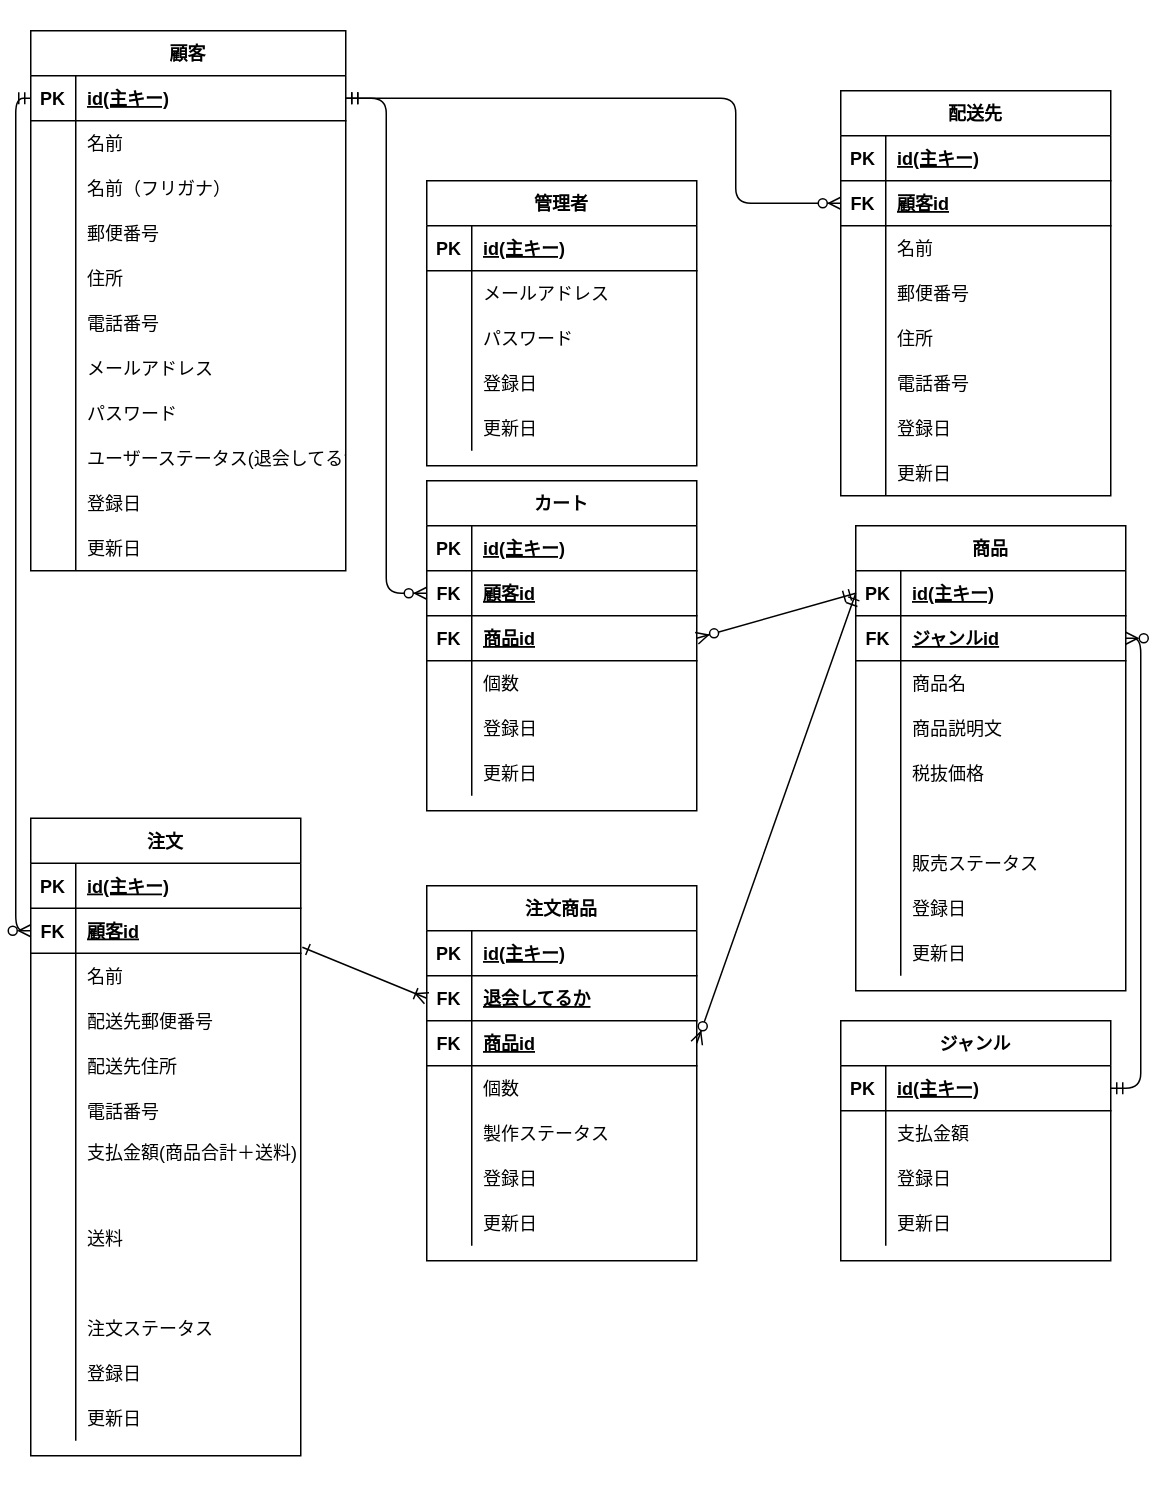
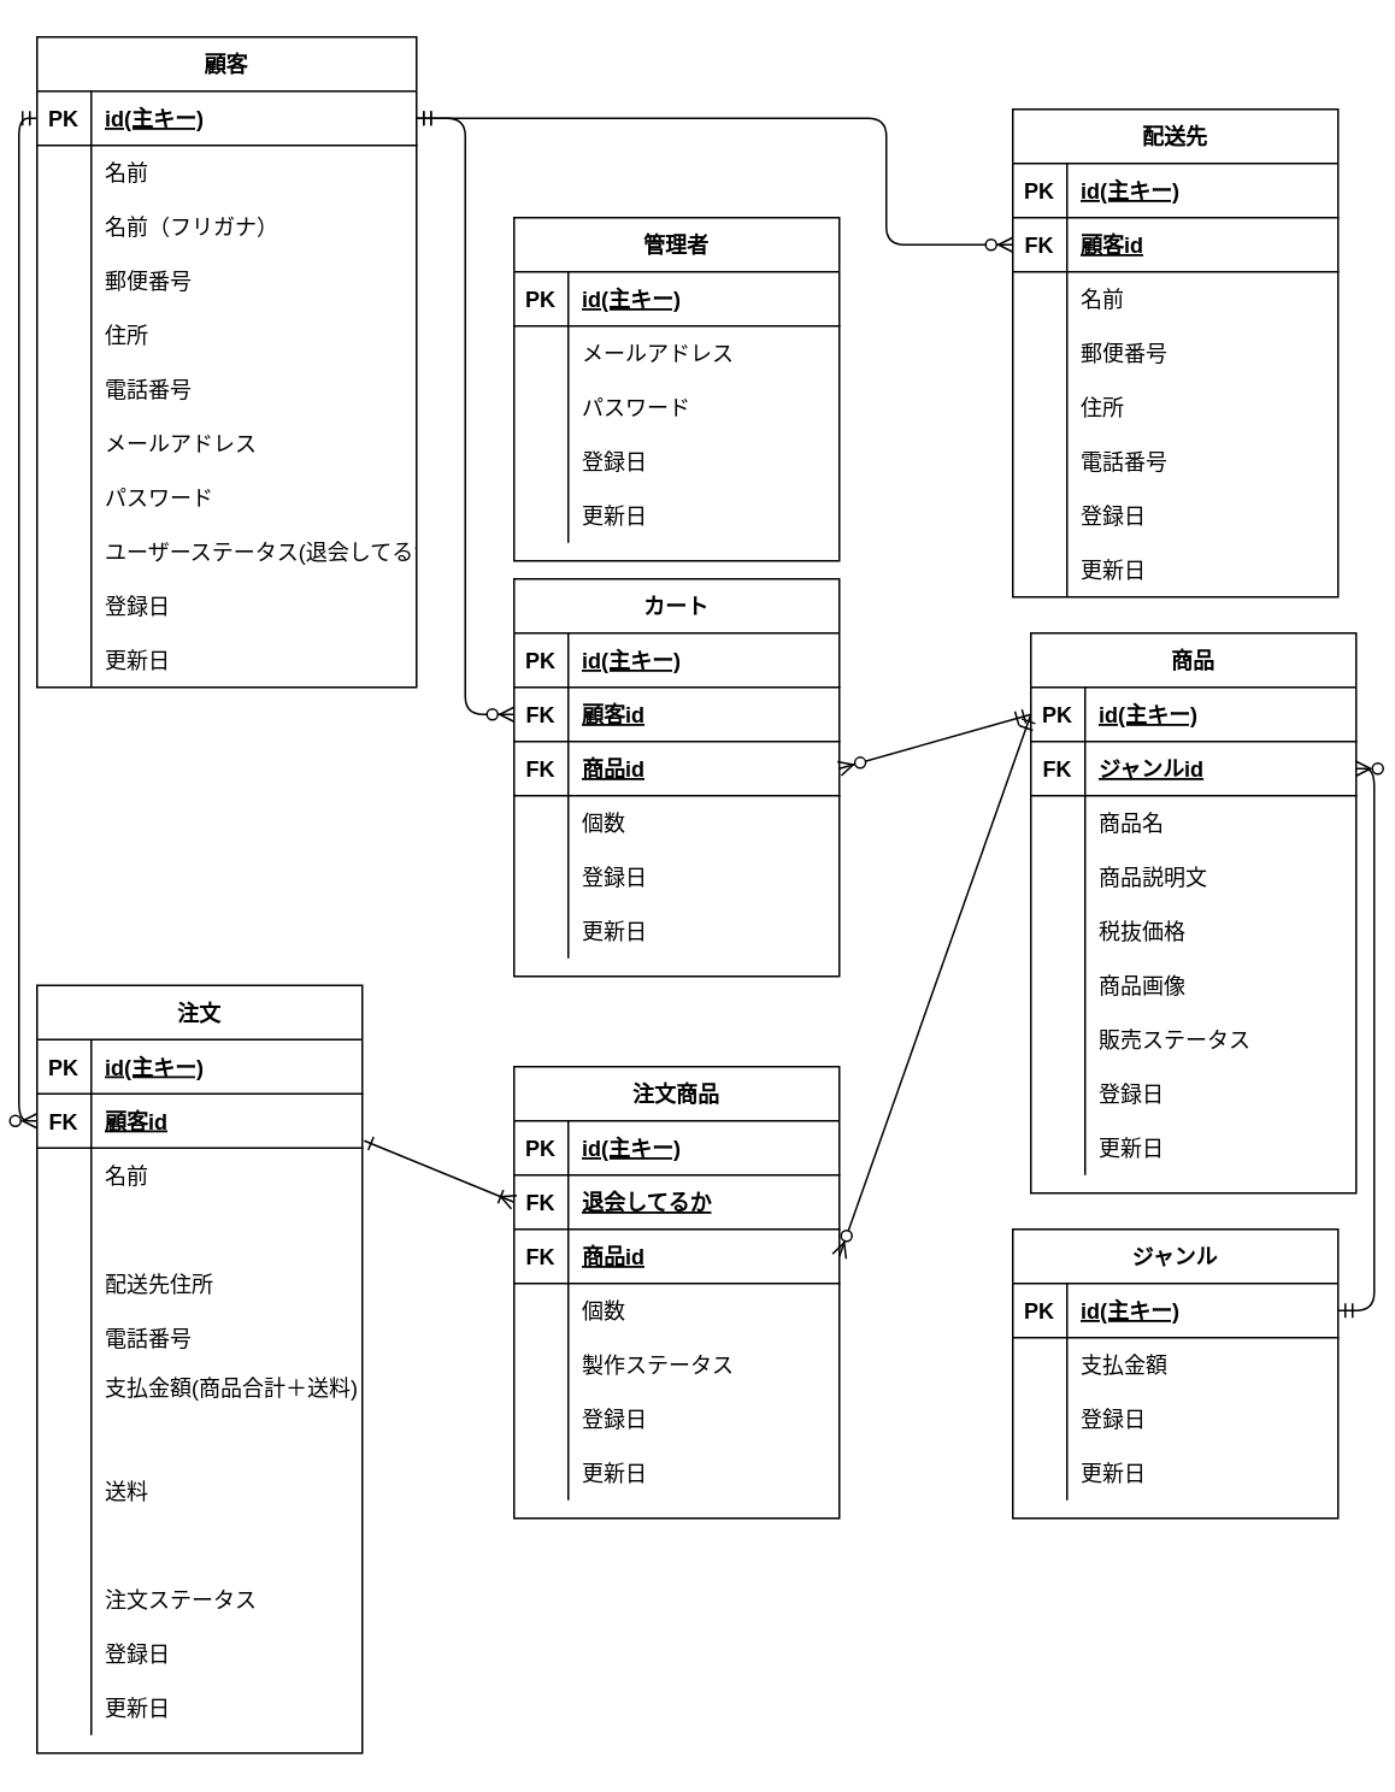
+ <mxCell id="54" value="商品画像" style="shape=partialRectangle;connectable=0;fillColor=none;top=0;left=0;bottom=0;right=0;align=left;spacingLeft=6;overflow=hidden;" vertex="1" parent="52"><mxGeometry x="30" width="150" height="30" as="geometry" /></mxCell>
- <mxCell id="95" value="配送先郵便番号" style="shape=partialRectangle;connectable=0;fillColor=none;top=0;left=0;bottom=0;right=0;align=left;spacingLeft=6;overflow=hidden;" vertex="1" parent="93"><mxGeometry x="30" width="150" height="30" as="geometry" /></mxCell>
